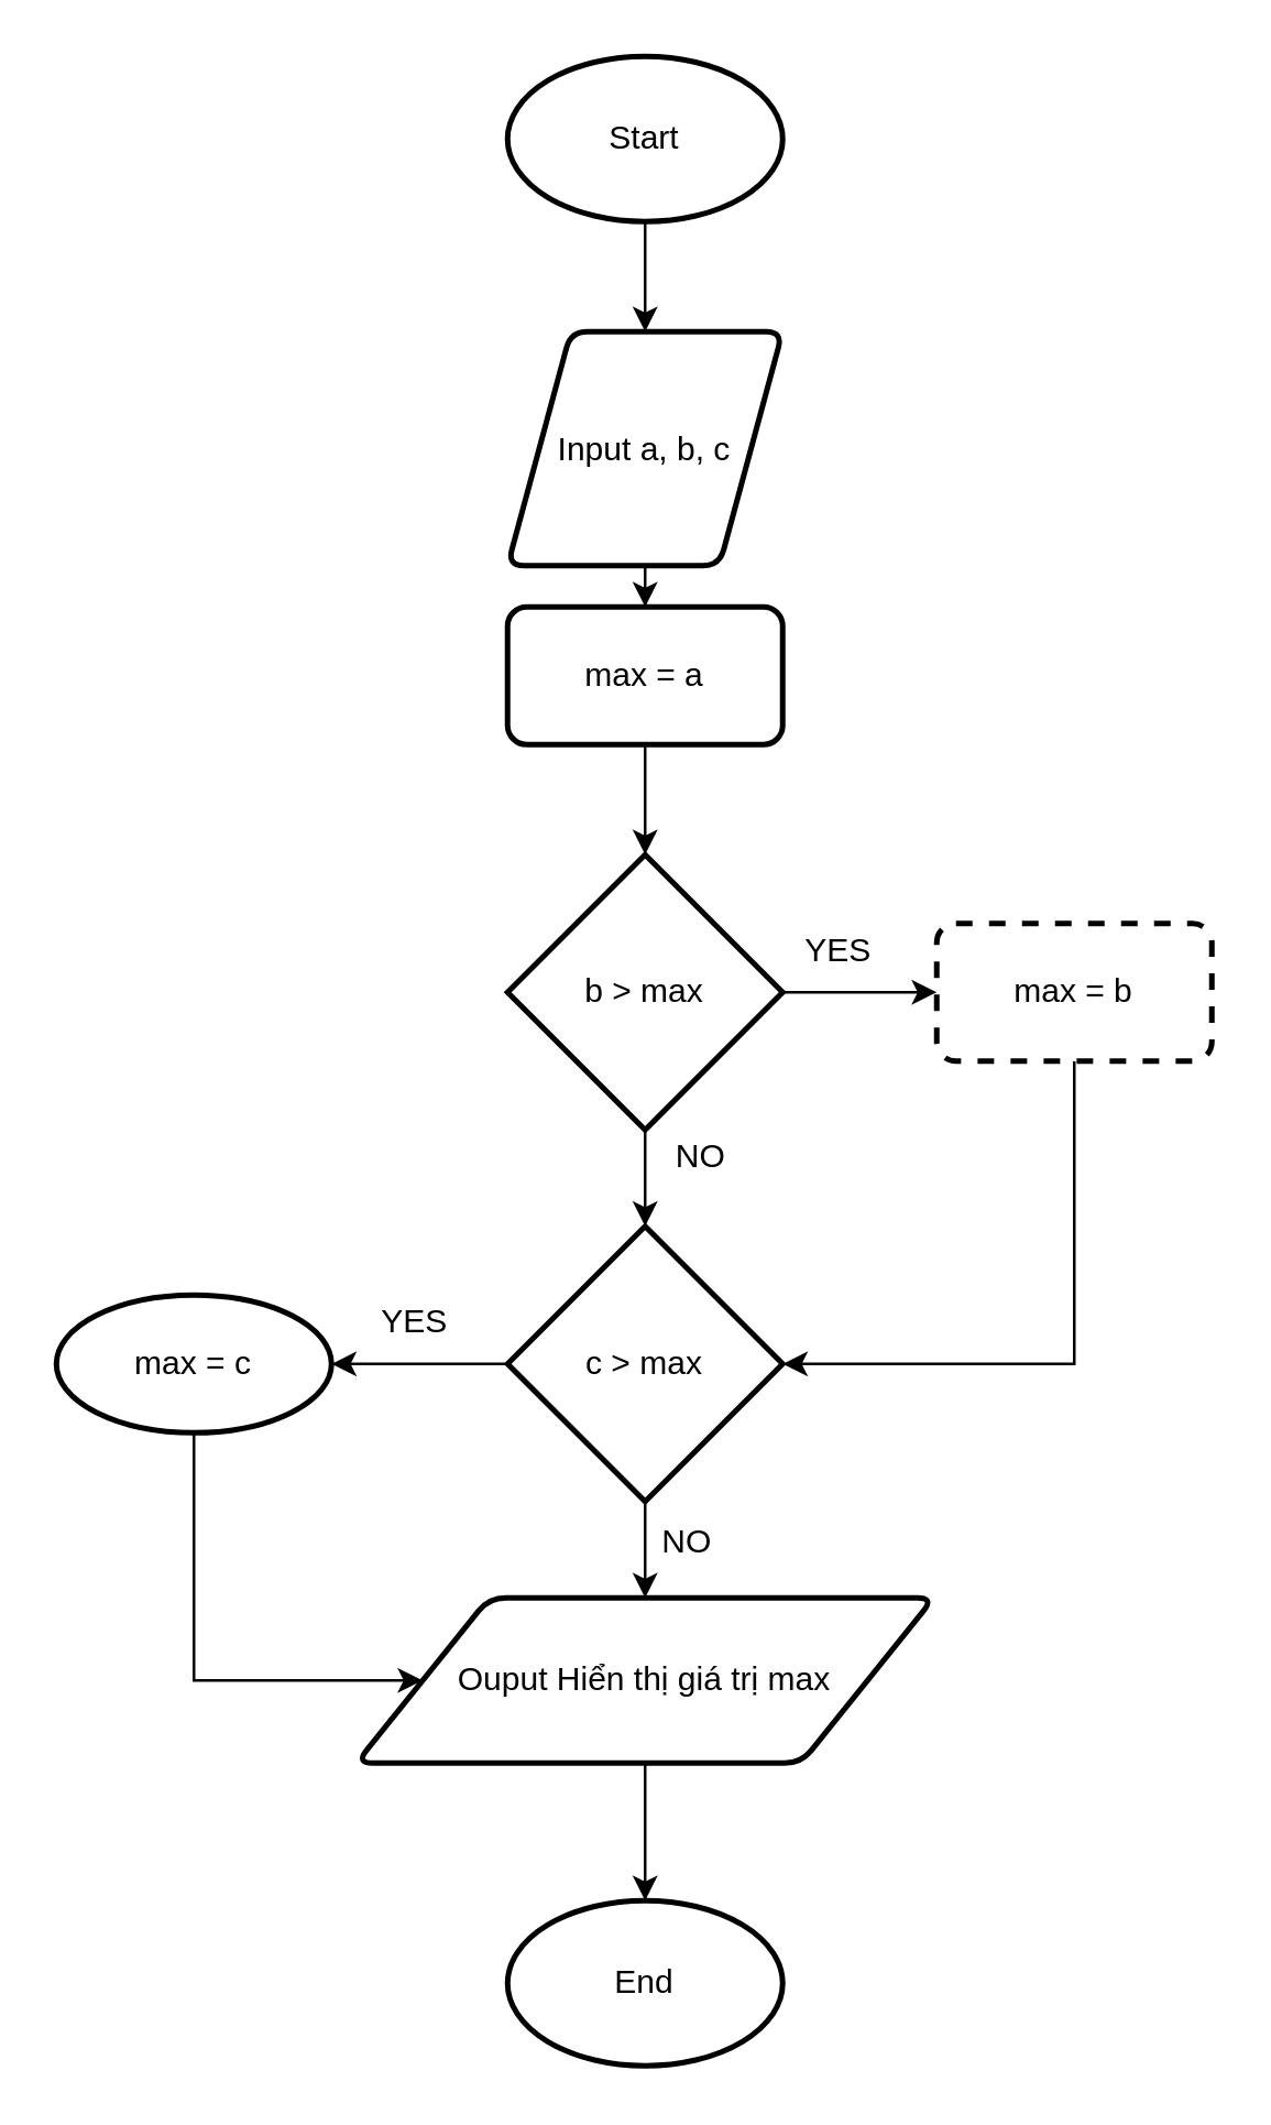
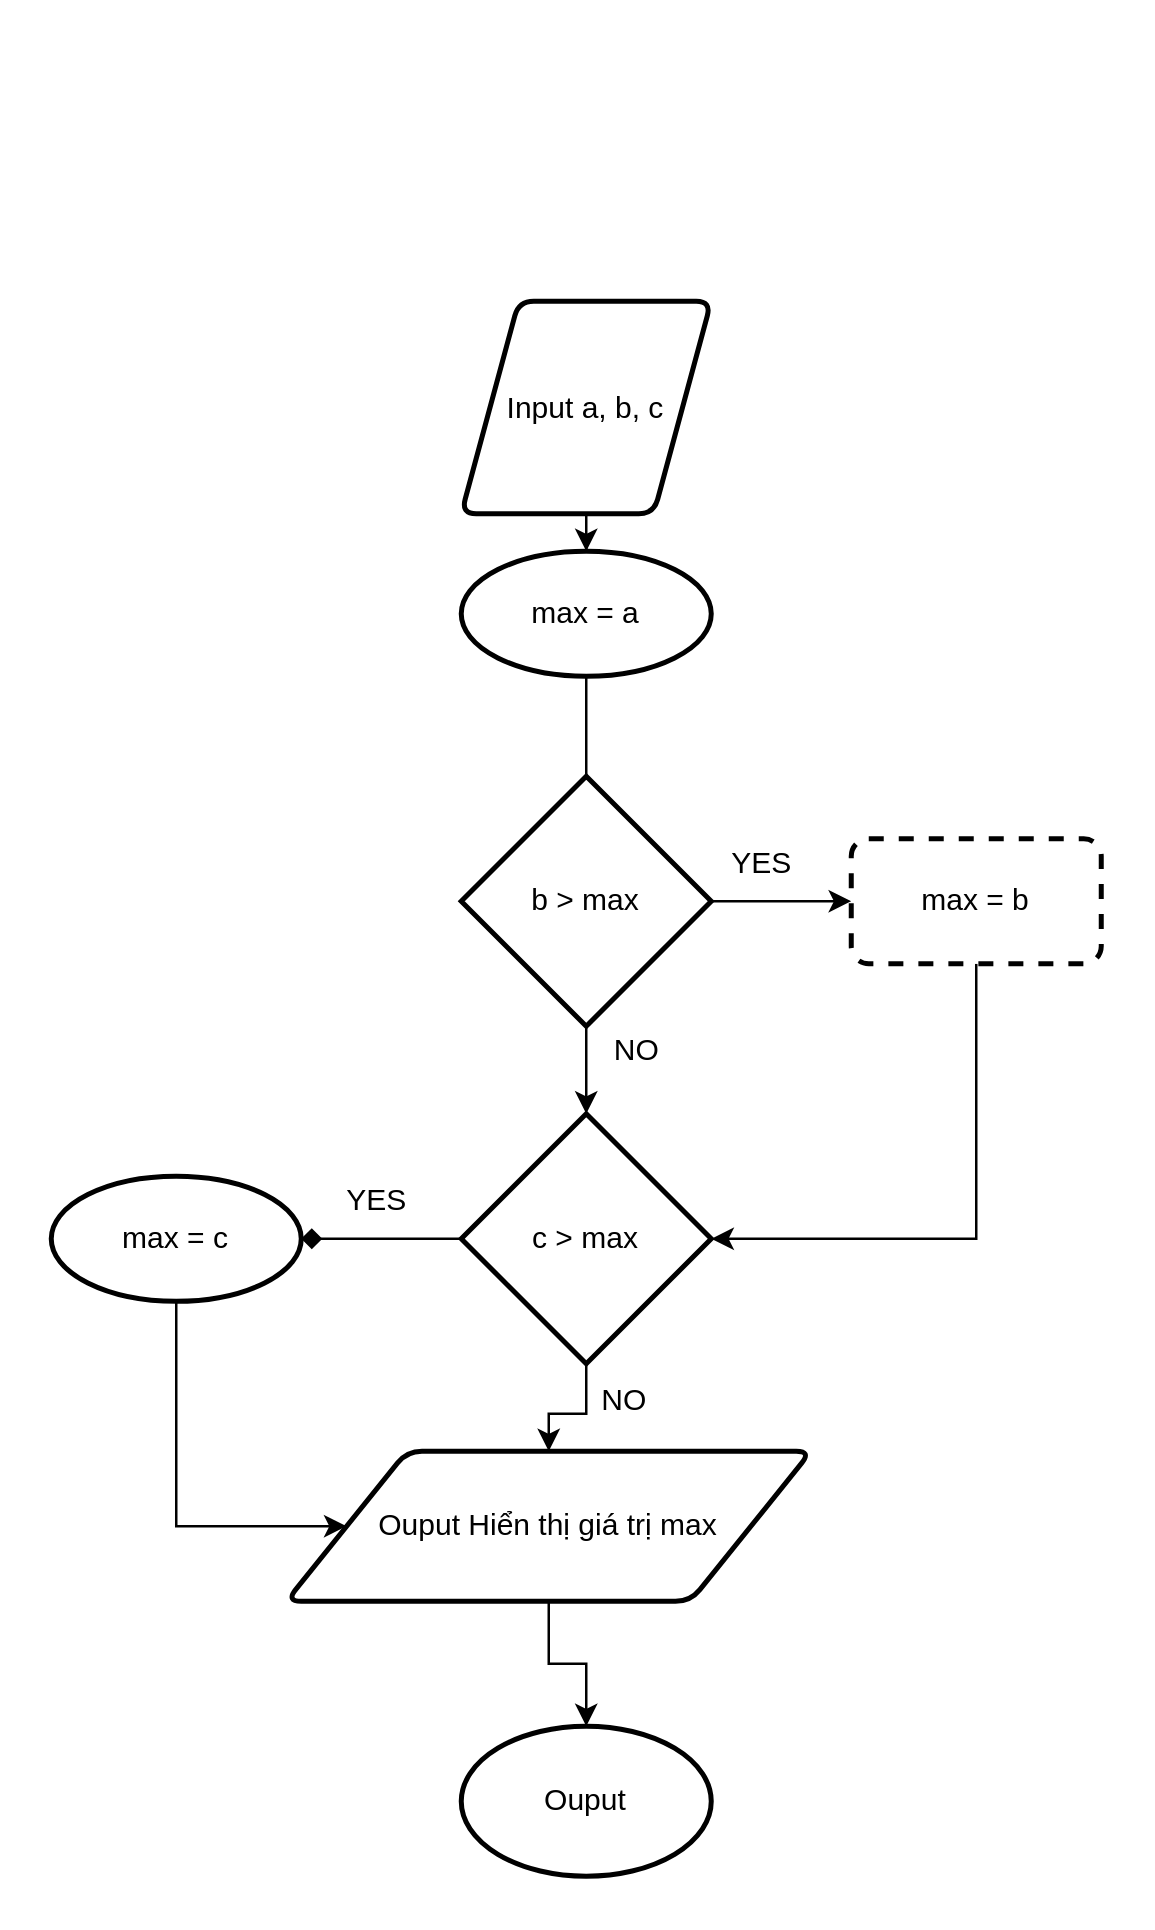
- <mxCell id="3" value="Start" style="strokeWidth=2;html=1;shape=mxgraph.flowchart.start_1;whiteSpace=wrap;" vertex="1" parent="1"><mxGeometry x="184" y="20" width="100" height="60" as="geometry" /></mxCell>
- <mxCell id="2" value="" style="edgeStyle=orthogonalEdgeStyle;rounded=0;orthogonalLoop=1;jettySize=auto;html=1;" edge="1" parent="1" source="3" target="5"><mxGeometry relative="1" as="geometry" /></mxCell>
- <mxCell id="7" value="max = a" style="rounded=1;whiteSpace=wrap;html=1;absoluteArcSize=1;arcSize=14;strokeWidth=2;" vertex="1" parent="1"><mxGeometry x="184" y="220" width="100" height="50" as="geometry" /></mxCell>
+ <mxCell id="7" value="max = a" style="ellipse;whiteSpace=wrap;html=1;absoluteArcSize=1;arcSize=14;strokeWidth=2;" vertex="1" parent="1"><mxGeometry x="184" y="220" width="100" height="50" as="geometry" /></mxCell>
- <mxCell id="6" value="" style="edgeStyle=orthogonalEdgeStyle;rounded=0;orthogonalLoop=1;jettySize=auto;html=1;" edge="1" parent="1" source="7" target="10"><mxGeometry relative="1" as="geometry" /></mxCell>
+ <mxCell id="6" value="" style="edgeStyle=orthogonalEdgeStyle;rounded=0;orthogonalLoop=1;jettySize=auto;html=1;endArrow=none;" edge="1" parent="1" source="7" target="10"><mxGeometry relative="1" as="geometry" /></mxCell>
- <mxCell id="13" value="" style="edgeStyle=orthogonalEdgeStyle;rounded=0;orthogonalLoop=1;jettySize=auto;html=1;" edge="1" parent="1" source="15" target="17"><mxGeometry relative="1" as="geometry" /></mxCell>
+ <mxCell id="13" value="" style="edgeStyle=orthogonalEdgeStyle;rounded=0;orthogonalLoop=1;jettySize=auto;html=1;endArrow=diamond;" edge="1" parent="1" source="15" target="17"><mxGeometry relative="1" as="geometry" /></mxCell>
- <mxCell id="19" value="Ouput Hiển thị giá trị max" style="shape=parallelogram;html=1;strokeWidth=2;perimeter=parallelogramPerimeter;whiteSpace=wrap;rounded=1;arcSize=12;size=0.23;" vertex="1" parent="1"><mxGeometry x="129" y="580" width="210" height="60" as="geometry" /></mxCell>
+ <mxCell id="19" value="Ouput Hiển thị giá trị max" style="shape=parallelogram;html=1;strokeWidth=2;perimeter=parallelogramPerimeter;whiteSpace=wrap;rounded=1;arcSize=12;size=0.23;" vertex="1" parent="1"><mxGeometry x="114" y="580" width="210" height="60" as="geometry" /></mxCell>
- <mxCell id="20" value="End" style="strokeWidth=2;html=1;shape=mxgraph.flowchart.start_1;whiteSpace=wrap;" vertex="1" parent="1"><mxGeometry x="184" y="690" width="100" height="60" as="geometry" /></mxCell>
+ <mxCell id="20" value="Ouput" style="strokeWidth=2;html=1;shape=mxgraph.flowchart.start_1;whiteSpace=wrap;" vertex="1" parent="1"><mxGeometry x="184" y="690" width="100" height="60" as="geometry" /></mxCell>
